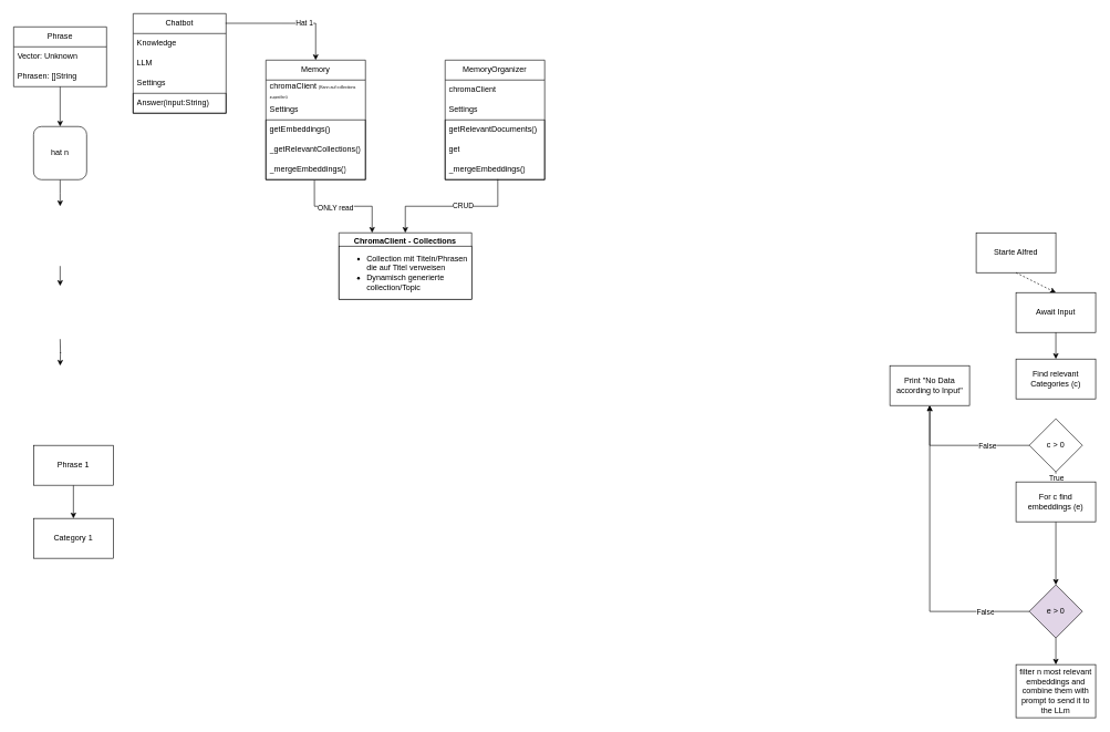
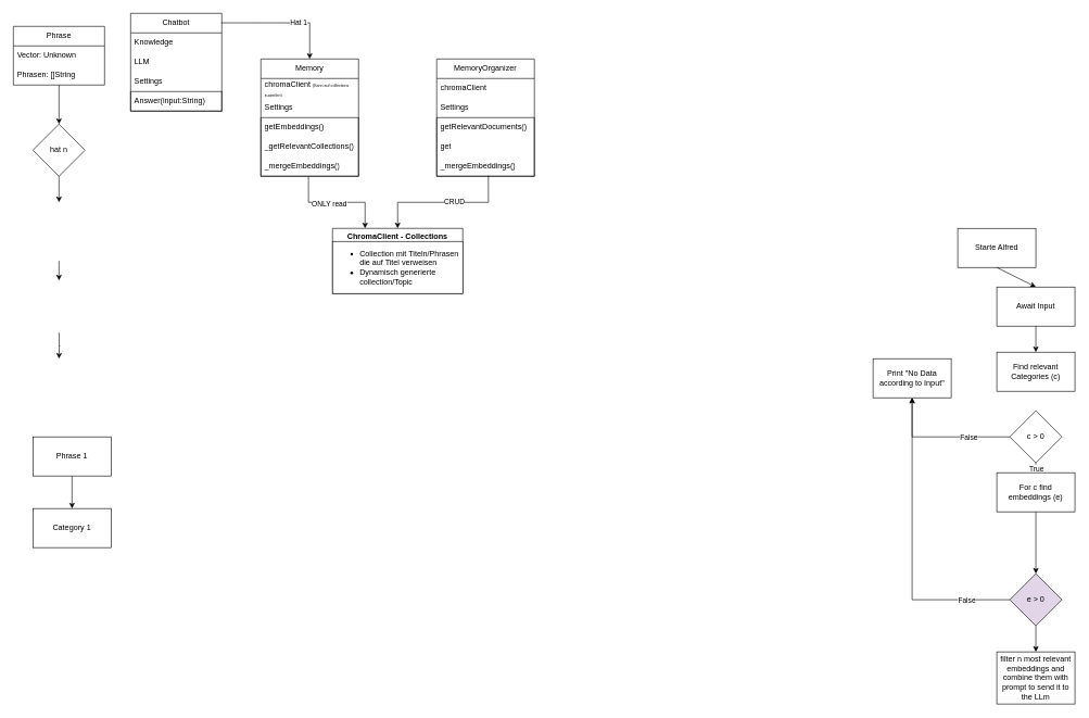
- <mxCell id="36" value="hat n" style="whiteSpace=wrap;html=1;fontStyle=0;startSize=30;rounded=1;" parent="1" vertex="1"><mxGeometry x="50" y="190" width="80" height="80" as="geometry" /></mxCell>
+ <mxCell id="36" value="hat n" style="rhombus;whiteSpace=wrap;html=1;fontStyle=0;startSize=30;" parent="1" vertex="1"><mxGeometry x="50" y="190" width="80" height="80" as="geometry" /></mxCell>
- <mxCell id="12" value="" style="endArrow=classic;html=1;rounded=0;exitX=0.5;exitY=1;exitDx=0;exitDy=0;entryX=0.5;entryY=0;entryDx=0;entryDy=0;dashed=1;" parent="1" source="11" target="13" edge="1"><mxGeometry width="50" height="50" relative="1" as="geometry"><mxPoint x="1650" y="600" as="sourcePoint" /><mxPoint x="1590" y="480" as="targetPoint" /></mxGeometry></mxCell>
+ <mxCell id="12" value="" style="endArrow=classic;html=1;rounded=0;exitX=0.5;exitY=1;exitDx=0;exitDy=0;entryX=0.5;entryY=0;entryDx=0;entryDy=0;" parent="1" source="11" target="13" edge="1"><mxGeometry width="50" height="50" relative="1" as="geometry"><mxPoint x="1650" y="600" as="sourcePoint" /><mxPoint x="1590" y="480" as="targetPoint" /></mxGeometry></mxCell>
